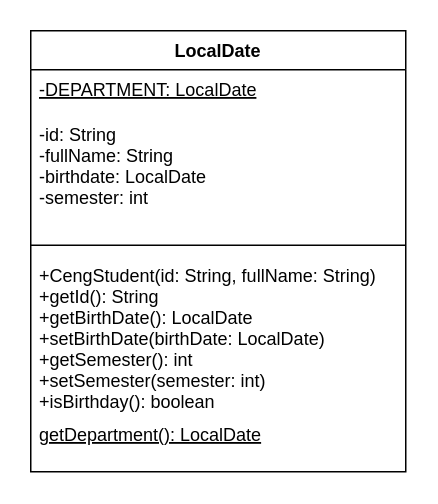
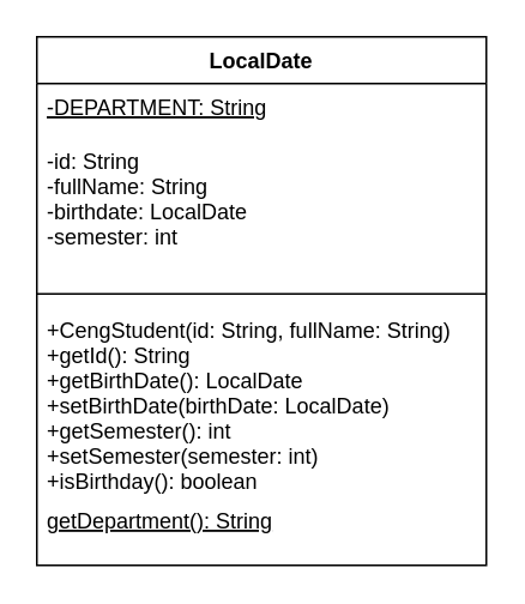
- <mxCell id="3" value="-DEPARTMENT: LocalDate" style="text;strokeColor=none;fillColor=none;align=left;verticalAlign=top;spacingLeft=4;spacingRight=4;overflow=hidden;rotatable=0;points=[[0,0.5],[1,0.5]];portConstraint=eastwest;fontStyle=4;fontSize=12;" vertex="1" parent="2"><mxGeometry y="26" width="250" height="30" as="geometry" /></mxCell>
+ <mxCell id="3" value="-DEPARTMENT: String" style="text;strokeColor=none;fillColor=none;align=left;verticalAlign=top;spacingLeft=4;spacingRight=4;overflow=hidden;rotatable=0;points=[[0,0.5],[1,0.5]];portConstraint=eastwest;fontStyle=4;fontSize=12;" vertex="1" parent="2"><mxGeometry y="26" width="250" height="30" as="geometry" /></mxCell>
- <mxCell id="7" value="getDepartment(): LocalDate" style="text;strokeColor=none;fillColor=none;align=left;verticalAlign=top;spacingLeft=4;spacingRight=4;overflow=hidden;rotatable=0;points=[[0,0.5],[1,0.5]];portConstraint=eastwest;fontStyle=4;fontSize=12;" vertex="1" parent="2"><mxGeometry y="256" width="250" height="38" as="geometry" /></mxCell>
+ <mxCell id="7" value="getDepartment(): String" style="text;strokeColor=none;fillColor=none;align=left;verticalAlign=top;spacingLeft=4;spacingRight=4;overflow=hidden;rotatable=0;points=[[0,0.5],[1,0.5]];portConstraint=eastwest;fontStyle=4;fontSize=12;" vertex="1" parent="2"><mxGeometry y="256" width="250" height="38" as="geometry" /></mxCell>
